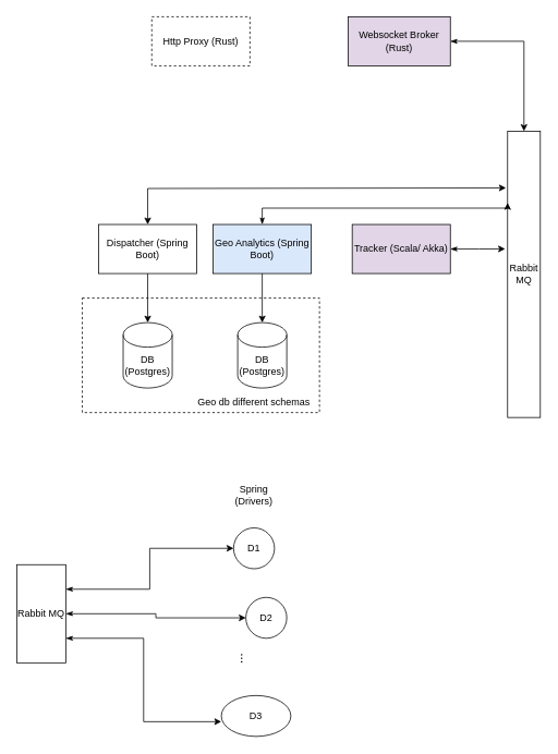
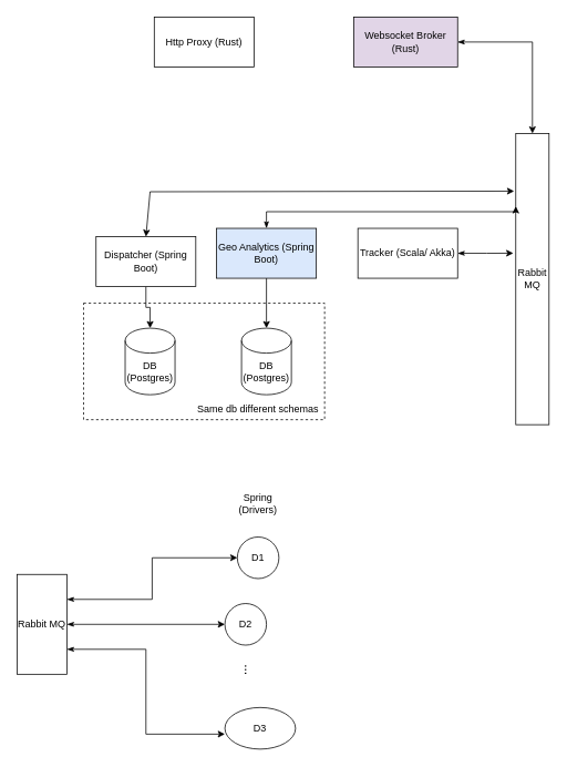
- <mxCell id="3" value="Http Proxy (Rust)" style="rounded=0;whiteSpace=wrap;html=1;dashed=1;" vertex="1" parent="1"><mxGeometry x="185" y="20" width="120" height="60" as="geometry" /></mxCell>
+ <mxCell id="3" value="Http Proxy (Rust)" style="rounded=0;whiteSpace=wrap;html=1;" vertex="1" parent="1"><mxGeometry x="185" y="20" width="120" height="60" as="geometry" /></mxCell>
- <mxCell id="7" value="Dispatcher (Spring Boot)" style="rounded=0;whiteSpace=wrap;html=1;" vertex="1" parent="1"><mxGeometry x="120" y="274" width="120" height="60" as="geometry" /></mxCell>
+ <mxCell id="7" value="Dispatcher (Spring Boot)" style="rounded=0;whiteSpace=wrap;html=1;" vertex="1" parent="1"><mxGeometry x="115" y="284" width="120" height="60" as="geometry" /></mxCell>
- <mxCell id="10" value="Tracker (Scala/ Akka)" style="rounded=0;whiteSpace=wrap;html=1;fillColor=#e1d5e7;" vertex="1" parent="1"><mxGeometry x="430" y="274" width="120" height="60" as="geometry" /></mxCell>
+ <mxCell id="10" value="Tracker (Scala/ Akka)" style="rounded=0;whiteSpace=wrap;html=1;" vertex="1" parent="1"><mxGeometry x="430" y="274" width="120" height="60" as="geometry" /></mxCell>
- <mxCell id="15" value="&lt;div&gt;Geo db different schemas&lt;/div&gt;&lt;div&gt;&lt;br&gt;&lt;/div&gt;" style="text;html=1;strokeColor=none;fillColor=none;align=center;verticalAlign=middle;whiteSpace=wrap;rounded=0;dashed=1;" vertex="1" parent="1"><mxGeometry x="230" y="484" width="160" height="30" as="geometry" /></mxCell>
+ <mxCell id="15" value="&lt;div&gt;Same db different schemas&lt;/div&gt;&lt;div&gt;&lt;br&gt;&lt;/div&gt;" style="text;html=1;strokeColor=none;fillColor=none;align=center;verticalAlign=middle;whiteSpace=wrap;rounded=0;dashed=1;" vertex="1" parent="1"><mxGeometry x="230" y="484" width="160" height="30" as="geometry" /></mxCell>
- <mxCell id="24" value="D2" style="ellipse;whiteSpace=wrap;html=1;aspect=fixed;fillColor=none;" vertex="1" parent="1"><mxGeometry x="300" y="730" width="50" height="50" as="geometry" /></mxCell>
+ <mxCell id="24" value="D2" style="ellipse;whiteSpace=wrap;html=1;aspect=fixed;fillColor=none;" vertex="1" parent="1"><mxGeometry x="270" y="725" width="50" height="50" as="geometry" /></mxCell>
